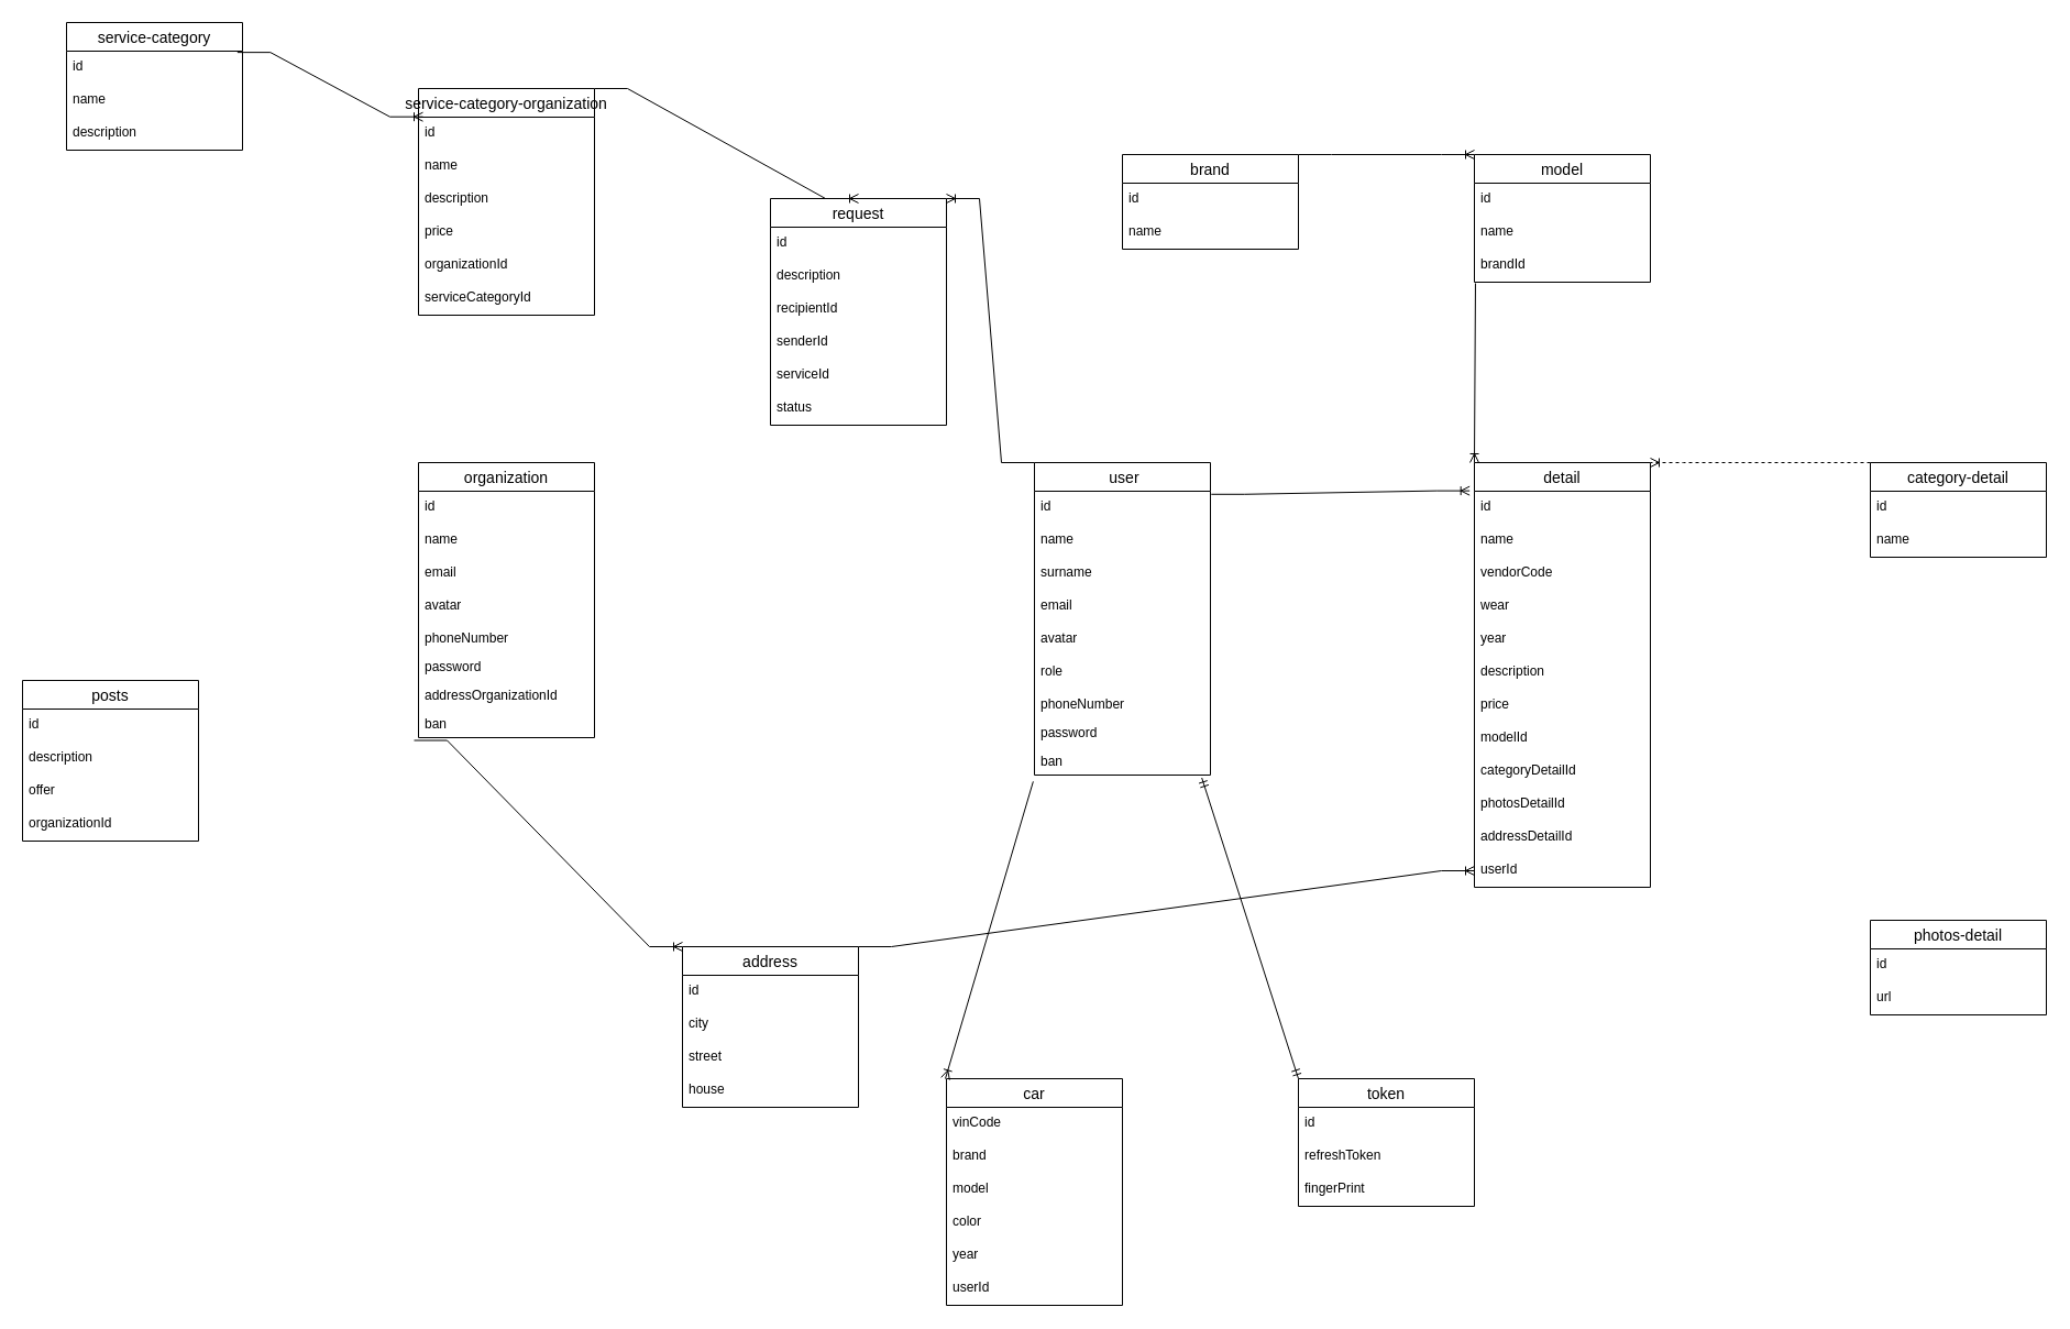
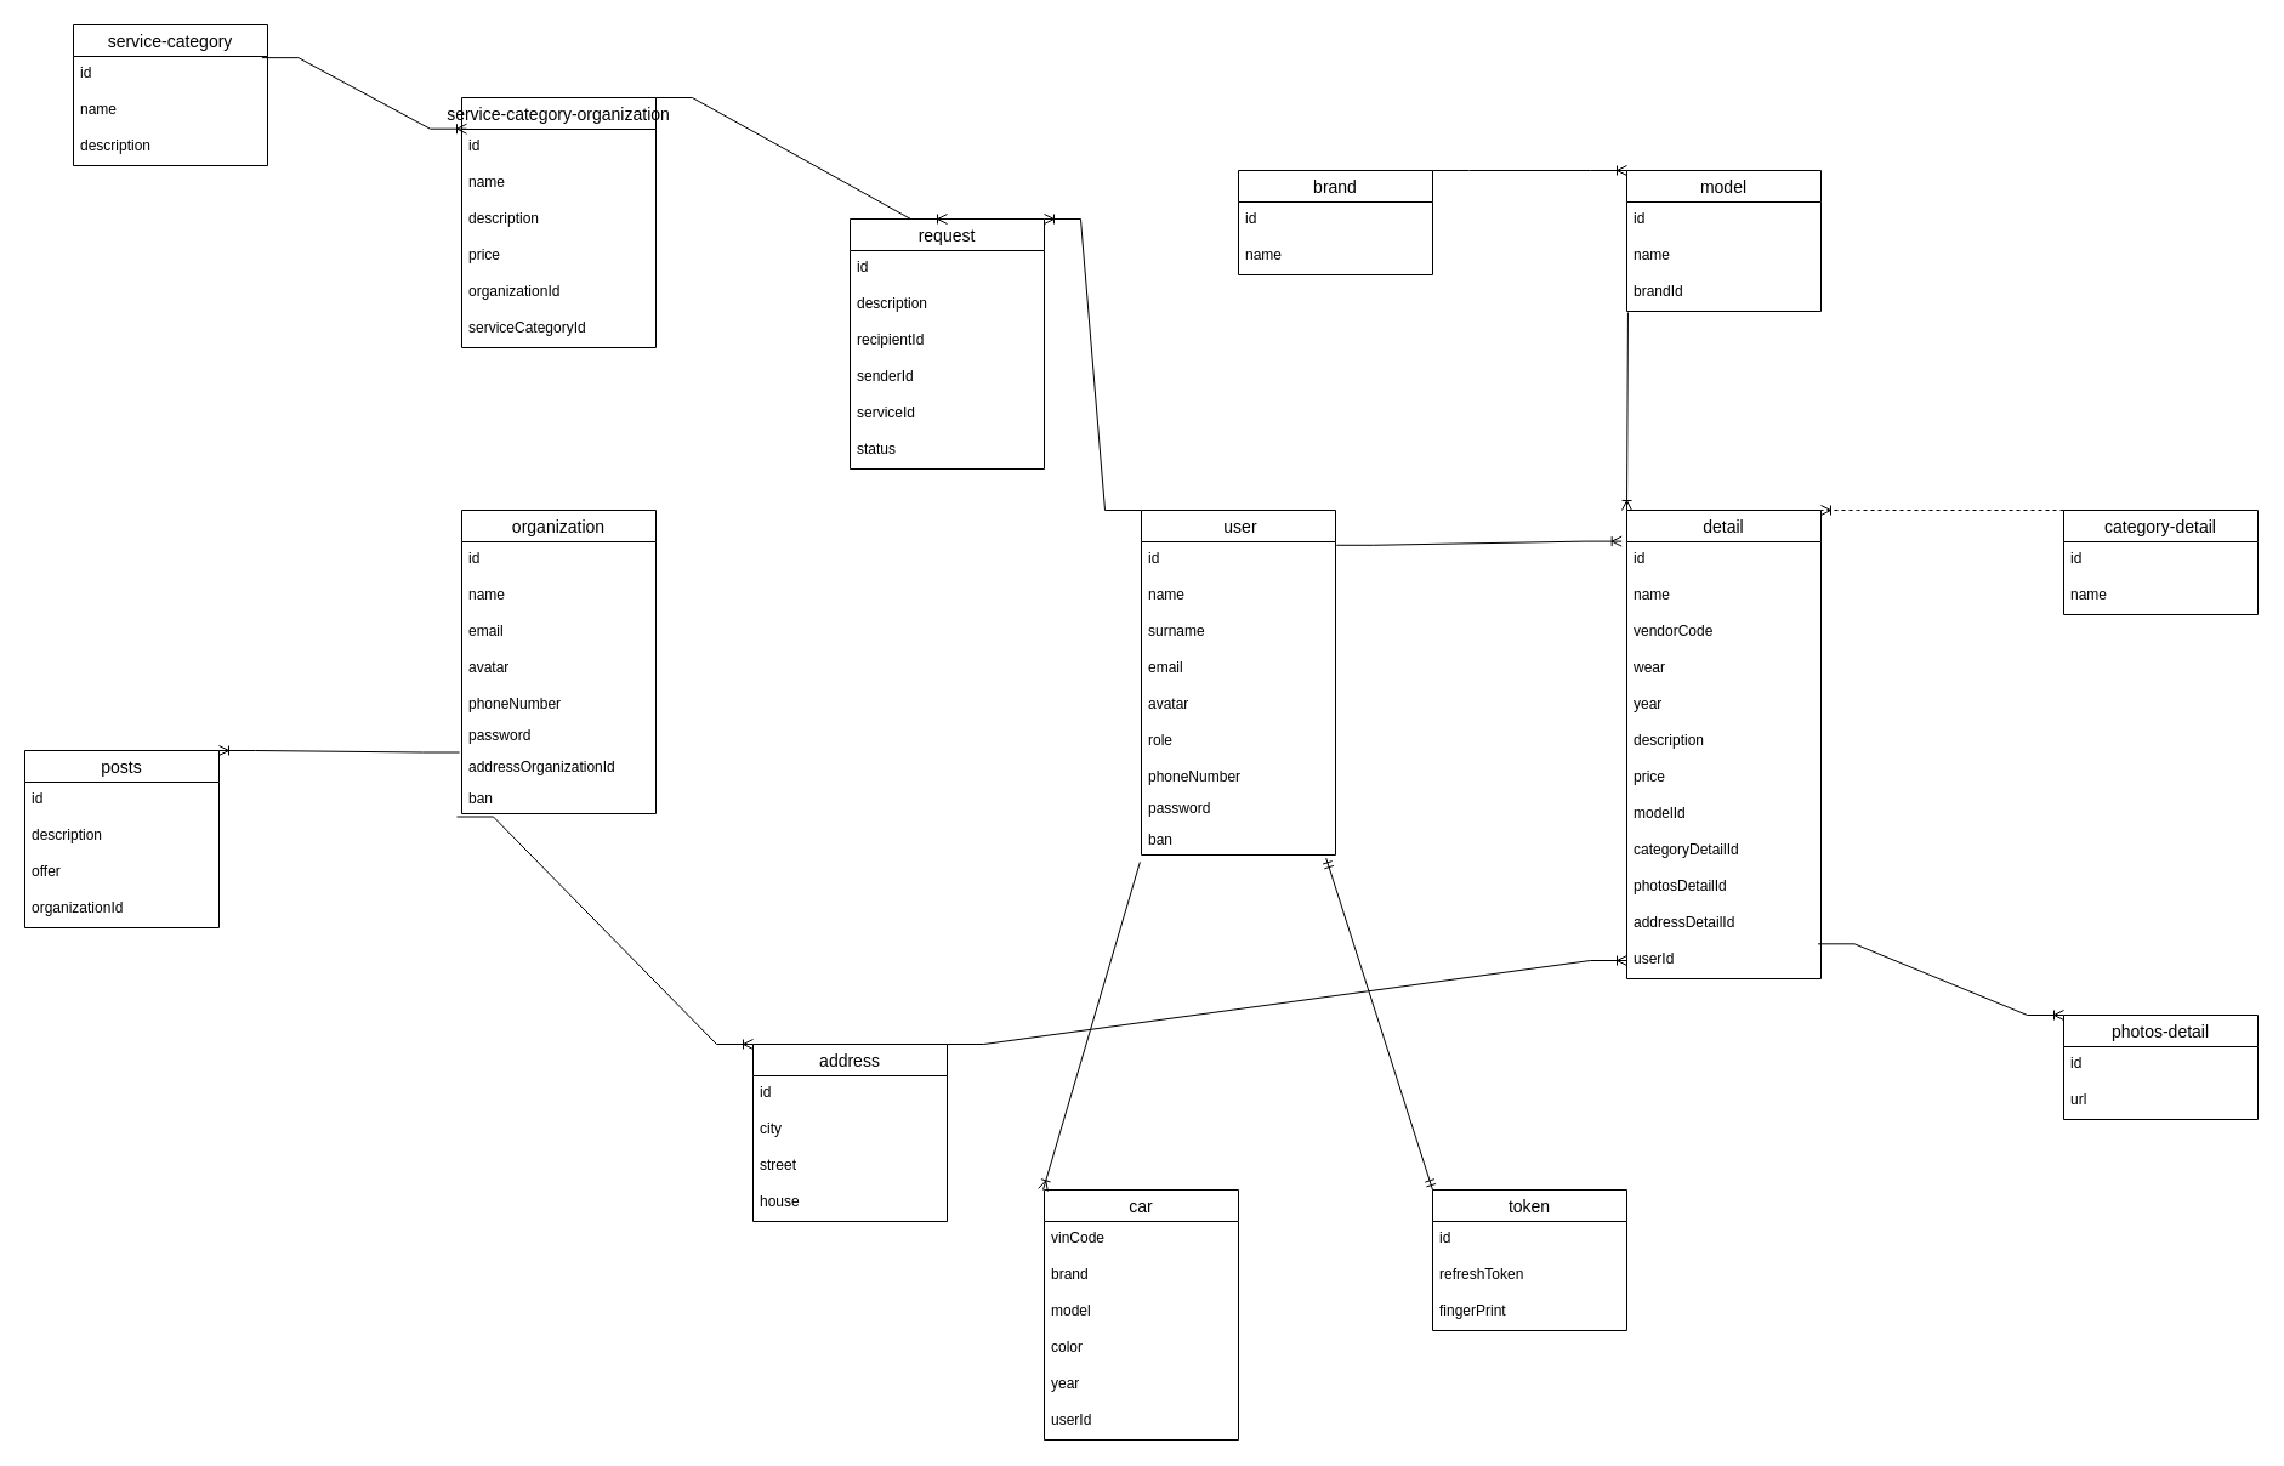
+ <mxCell id="62" value="" style="edgeStyle=entityRelationEdgeStyle;fontSize=12;html=1;endArrow=ERoneToMany;rounded=0;entryX=1;entryY=0;entryDx=0;entryDy=0;exitX=-0.012;exitY=0.058;exitDx=0;exitDy=0;exitPerimeter=0;" parent="1" source="55" target="57" edge="1"><mxGeometry width="100" height="100" relative="1" as="geometry"><mxPoint x="350" y="610" as="sourcePoint" /><mxPoint x="960" y="600" as="targetPoint" /><Array as="points"><mxPoint x="350" y="676" /></Array></mxGeometry></mxCell>
+ <mxCell id="36" value="" style="edgeStyle=entityRelationEdgeStyle;fontSize=12;html=1;endArrow=ERoneToMany;rounded=0;exitX=0.985;exitY=1.044;exitDx=0;exitDy=0;entryX=0;entryY=0;entryDx=0;entryDy=0;exitPerimeter=0;" parent="1" source="24" target="33" edge="1"><mxGeometry width="100" height="100" relative="1" as="geometry"><mxPoint x="1610" y="896" as="sourcePoint" /><mxPoint x="1400" y="896" as="targetPoint" /></mxGeometry></mxCell>
